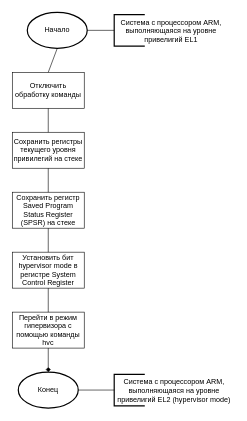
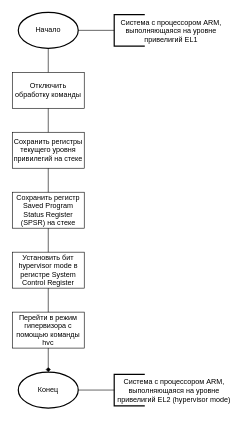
- <mxCell id="2" value="Начало" style="strokeWidth=2;html=1;shape=mxgraph.flowchart.start_1;whiteSpace=wrap;" vertex="1" parent="1"><mxGeometry x="45" y="20" width="100" height="60" as="geometry" /></mxCell>
+ <mxCell id="2" value="Начало" style="strokeWidth=2;html=1;shape=mxgraph.flowchart.start_1;whiteSpace=wrap;" vertex="1" parent="1"><mxGeometry x="30" y="20" width="100" height="60" as="geometry" /></mxCell>
